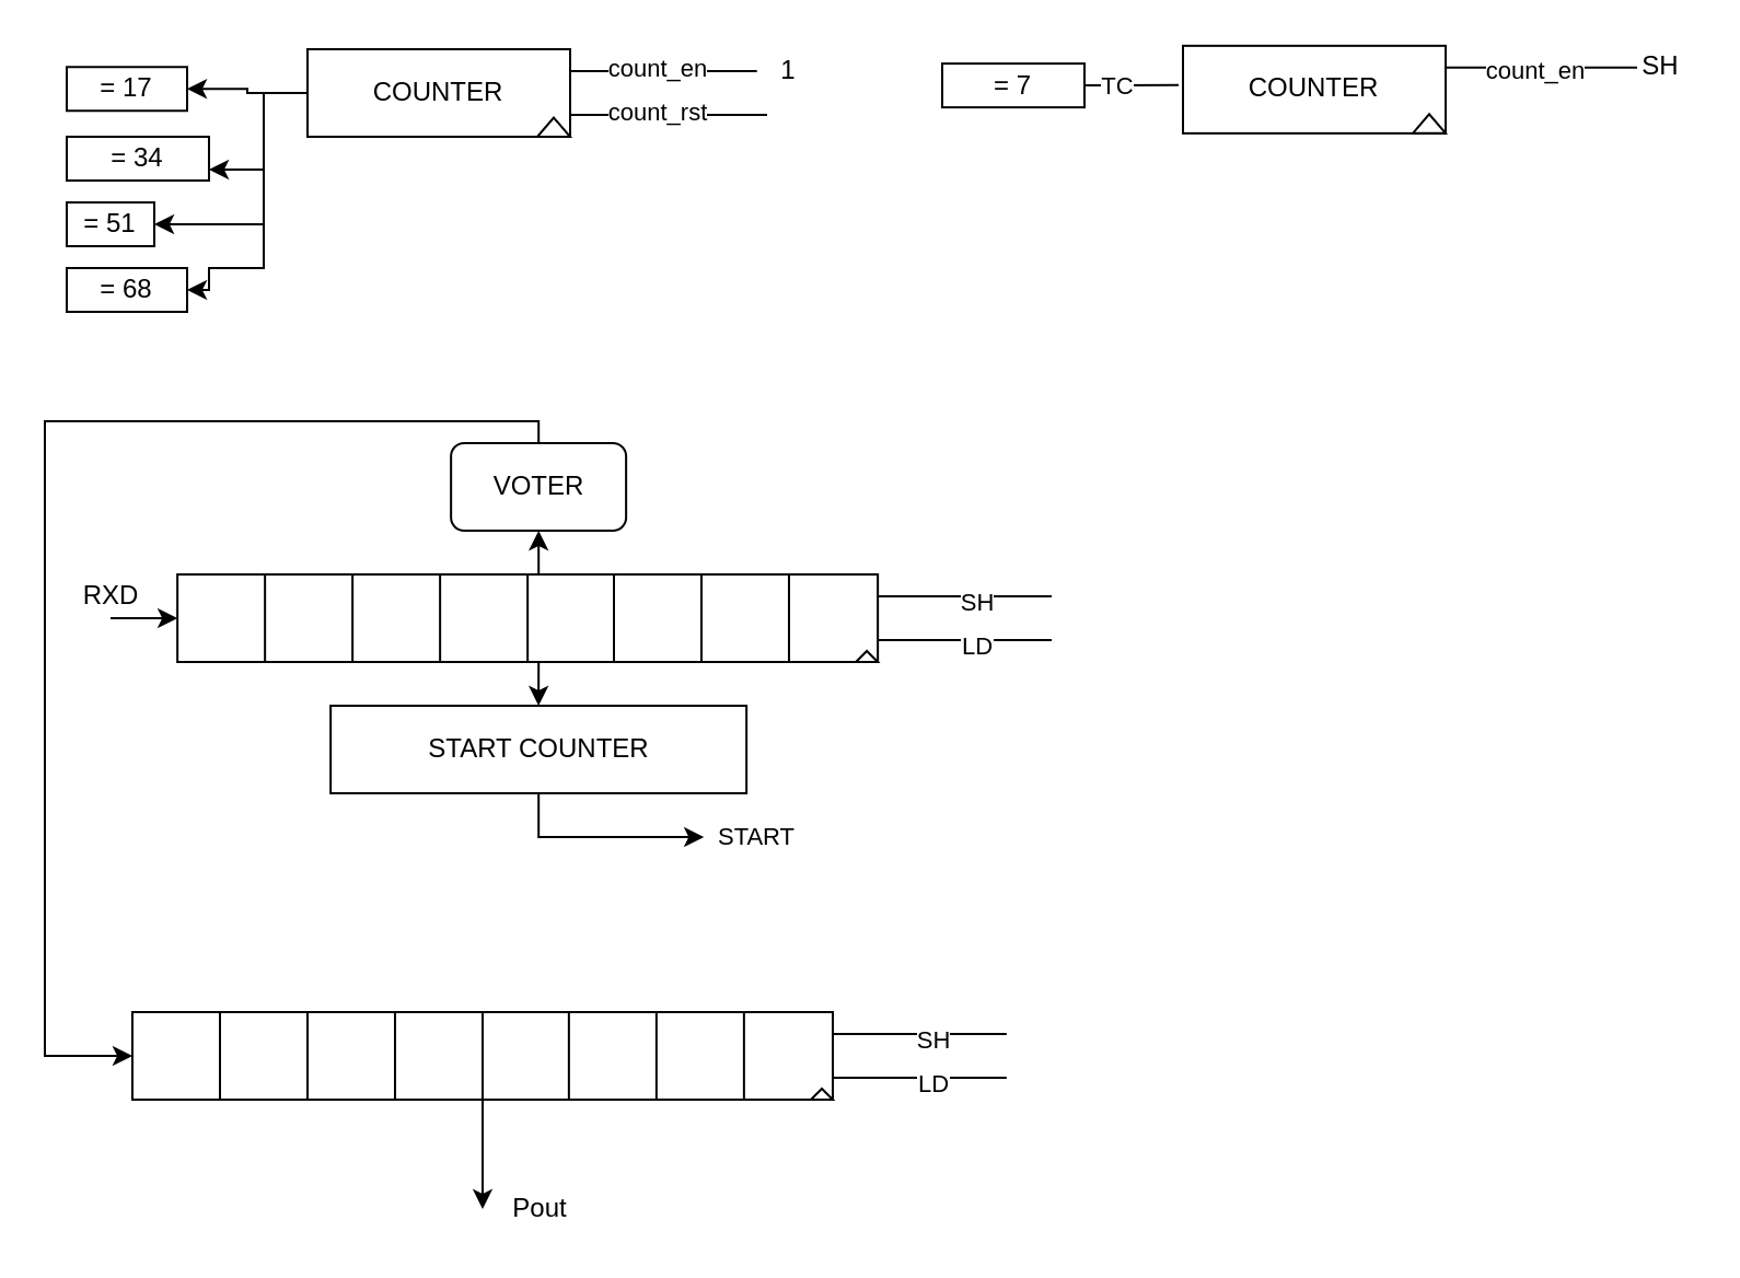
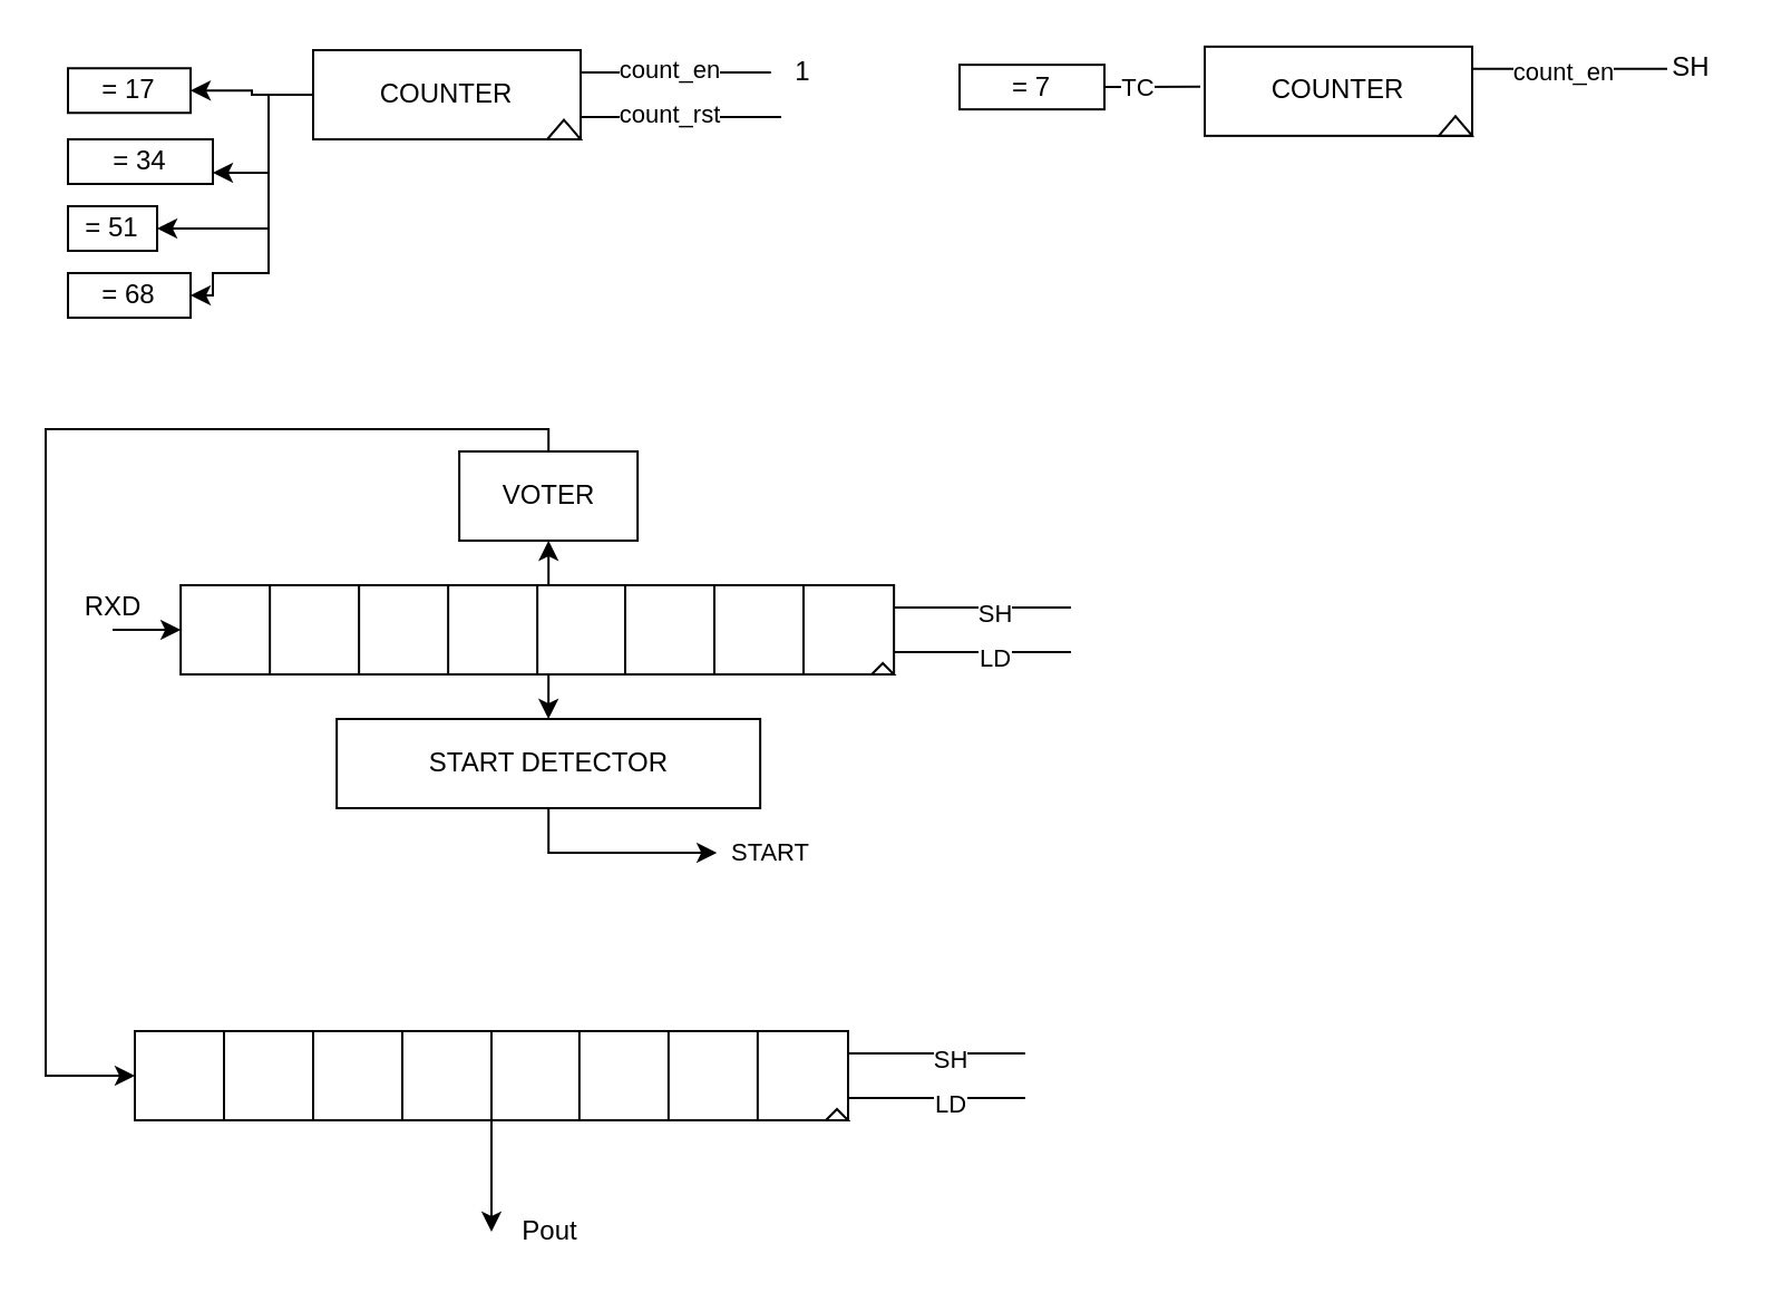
- <mxCell id="36" value="VOTER" style="whiteSpace=wrap;html=1;rounded=1;" parent="1" vertex="1"><mxGeometry x="205.57" y="202" width="80" height="40" as="geometry" /></mxCell>
+ <mxCell id="36" value="VOTER" style="rounded=0;whiteSpace=wrap;html=1;" parent="1" vertex="1"><mxGeometry x="205.57" y="202" width="80" height="40" as="geometry" /></mxCell>
- <mxCell id="23" value="START COUNTER" style="rounded=0;whiteSpace=wrap;html=1;" parent="1" vertex="1"><mxGeometry x="150.57" y="322" width="190" height="40" as="geometry" /></mxCell>
+ <mxCell id="23" value="START DETECTOR" style="rounded=0;whiteSpace=wrap;html=1;" parent="1" vertex="1"><mxGeometry x="150.57" y="322" width="190" height="40" as="geometry" /></mxCell>
